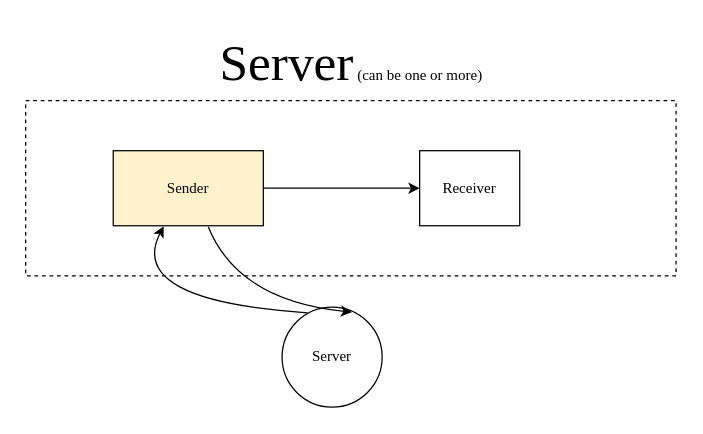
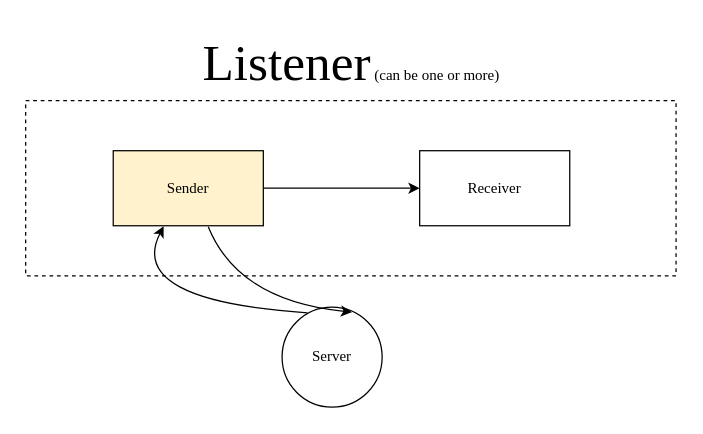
- <mxCell id="9" value="&lt;font style=&quot;font-size: 41px;&quot;&gt;Server&lt;/font&gt;&amp;nbsp;(can be one or more)" style="text;html=1;align=center;verticalAlign=middle;resizable=0;points=[];autosize=1;strokeColor=none;fillColor=none;fontFamily=IBM Plex Sans;fontSource=https%3A%2F%2Ffonts.googleapis.com%2Fcss%3Ffamily%3DIBM%2BPlex%2BSans;fontStyle=0" vertex="1" parent="1"><mxGeometry x="130" y="20" width="300" height="60" as="geometry" /></mxCell>
+ <mxCell id="9" value="&lt;font style=&quot;font-size: 41px;&quot;&gt;Listener&lt;/font&gt;&amp;nbsp;(can be one or more)" style="text;html=1;align=center;verticalAlign=middle;resizable=0;points=[];autosize=1;strokeColor=none;fillColor=none;fontFamily=IBM Plex Sans;fontSource=https%3A%2F%2Ffonts.googleapis.com%2Fcss%3Ffamily%3DIBM%2BPlex%2BSans;fontStyle=0" vertex="1" parent="1"><mxGeometry x="130" y="20" width="300" height="60" as="geometry" /></mxCell>
- <mxCell id="7" value="Receiver" style="rounded=0;whiteSpace=wrap;html=1;fontFamily=IBM Plex Sans;fontSource=https%3A%2F%2Ffonts.googleapis.com%2Fcss%3Ffamily%3DIBM%2BPlex%2BSans;fontStyle=0" vertex="1" parent="1"><mxGeometry x="335" y="120" width="80" height="60" as="geometry" /></mxCell>
+ <mxCell id="7" value="Receiver" style="rounded=0;whiteSpace=wrap;html=1;fontFamily=IBM Plex Sans;fontSource=https%3A%2F%2Ffonts.googleapis.com%2Fcss%3Ffamily%3DIBM%2BPlex%2BSans;fontStyle=0" vertex="1" parent="1"><mxGeometry x="335" y="120" width="120" height="60" as="geometry" /></mxCell>
